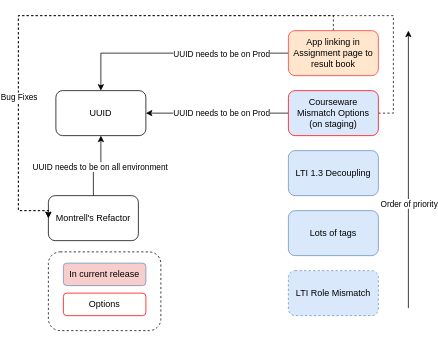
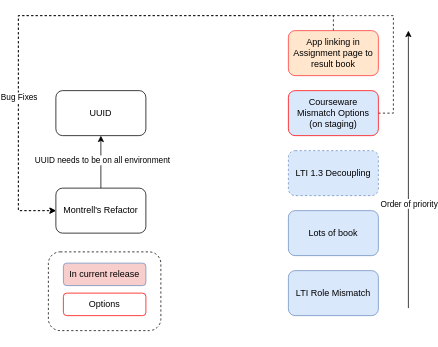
- <mxCell id="12" style="edgeStyle=orthogonalEdgeStyle;rounded=0;orthogonalLoop=1;jettySize=auto;html=1;exitX=0;exitY=0.5;exitDx=0;exitDy=0;entryX=0.5;entryY=0;entryDx=0;entryDy=0;" edge="1" parent="1" source="16" target="3"><mxGeometry relative="1" as="geometry" /></mxCell>
- <mxCell id="13" value="UUID needs to be on Prod" style="edgeLabel;html=1;align=center;verticalAlign=middle;resizable=0;points=[];" vertex="1" connectable="0" parent="12"><mxGeometry x="-0.17" y="-1" relative="1" as="geometry"><mxPoint x="35" y="1" as="offset" /></mxGeometry></mxCell>
- <mxCell id="7" style="edgeStyle=orthogonalEdgeStyle;rounded=0;orthogonalLoop=1;jettySize=auto;html=1;exitX=0;exitY=0.5;exitDx=0;exitDy=0;entryX=1;entryY=0.5;entryDx=0;entryDy=0;" edge="1" parent="1" source="10" target="3"><mxGeometry relative="1" as="geometry" /></mxCell>
- <mxCell id="8" value="UUID needs to be on Prod" style="edgeLabel;html=1;align=center;verticalAlign=middle;resizable=0;points=[];" vertex="1" connectable="0" parent="7"><mxGeometry x="0.081" y="-1" relative="1" as="geometry"><mxPoint x="13" as="offset" /></mxGeometry></mxCell>
- <mxCell id="17" value="LTI 1.3 Decoupling" style="rounded=1;whiteSpace=wrap;html=1;fillColor=#dae8fc;strokeColor=#6c8ebf;" vertex="1" parent="1"><mxGeometry x="380" y="200" width="120" height="60" as="geometry" /></mxCell>
+ <mxCell id="17" value="LTI 1.3 Decoupling" style="rounded=1;whiteSpace=wrap;html=1;fillColor=#dae8fc;strokeColor=#6c8ebf;dashed=1;" vertex="1" parent="1"><mxGeometry x="380" y="200" width="120" height="60" as="geometry" /></mxCell>
- <mxCell id="6" value="Montrell's Refactor" style="rounded=1;whiteSpace=wrap;html=1;" vertex="1" parent="1"><mxGeometry x="60" y="260" width="120" height="60" as="geometry" /></mxCell>
+ <mxCell id="6" value="Montrell's Refactor" style="rounded=1;whiteSpace=wrap;html=1;" vertex="1" parent="1"><mxGeometry x="70" y="250" width="120" height="60" as="geometry" /></mxCell>
- <mxCell id="20" value="Lots of tags" style="rounded=1;whiteSpace=wrap;html=1;fillColor=#dae8fc;strokeColor=#6c8ebf;" vertex="1" parent="1"><mxGeometry x="380" y="280" width="120" height="60" as="geometry" /></mxCell>
+ <mxCell id="20" value="Lots of book" style="rounded=1;whiteSpace=wrap;html=1;fillColor=#dae8fc;strokeColor=#6c8ebf;" vertex="1" parent="1"><mxGeometry x="380" y="280" width="120" height="60" as="geometry" /></mxCell>
- <mxCell id="18" value="LTI Role Mismatch" style="rounded=1;whiteSpace=wrap;html=1;fillColor=#dae8fc;strokeColor=#6c8ebf;dashed=1;" vertex="1" parent="1"><mxGeometry x="380" y="360" width="120" height="60" as="geometry" /></mxCell>
+ <mxCell id="18" value="LTI Role Mismatch" style="rounded=1;whiteSpace=wrap;html=1;fillColor=#dae8fc;strokeColor=#6c8ebf;" vertex="1" parent="1"><mxGeometry x="380" y="360" width="120" height="60" as="geometry" /></mxCell>
